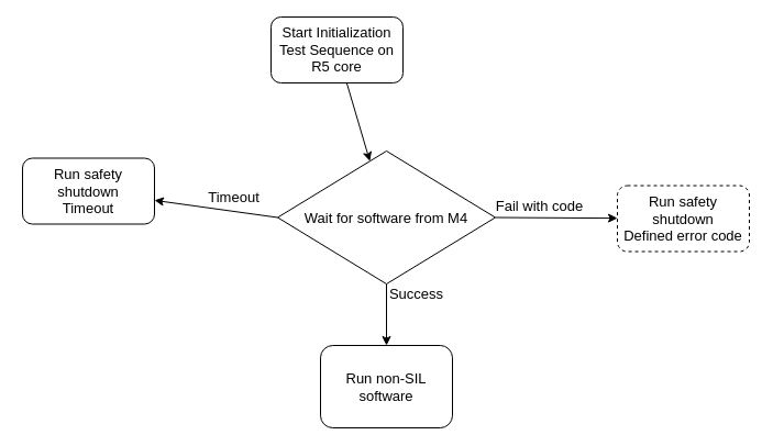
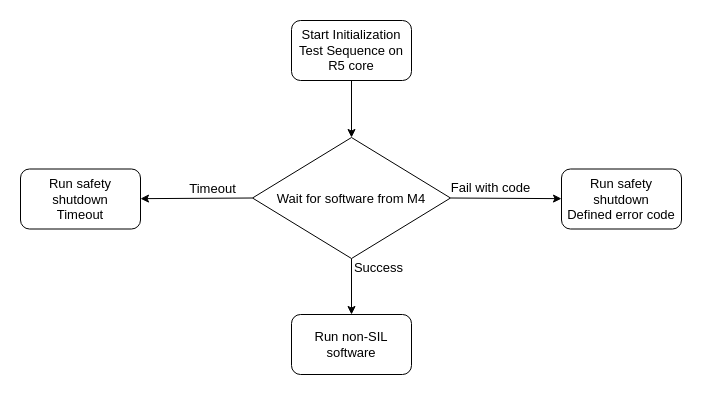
- <mxCell id="3" value="Start Initialization Test Sequence on R5 core" style="rounded=1;whiteSpace=wrap;html=1;fontSize=13;" parent="1" vertex="1"><mxGeometry x="246" y="15" width="120" height="60" as="geometry" /></mxCell>
+ <mxCell id="3" value="Start Initialization Test Sequence on R5 core" style="rounded=1;whiteSpace=wrap;html=1;fontSize=13;" parent="1" vertex="1"><mxGeometry x="291" y="20" width="120" height="60" as="geometry" /></mxCell>
- <mxCell id="13" value="Run safety shutdown&lt;div&gt;Timeout&lt;/div&gt;" style="rounded=1;whiteSpace=wrap;html=1;fontSize=13;" vertex="1" parent="1"><mxGeometry x="20" y="143.5" width="120" height="60" as="geometry" /></mxCell>
+ <mxCell id="13" value="Run safety shutdown&lt;div&gt;Timeout&lt;/div&gt;" style="rounded=1;whiteSpace=wrap;html=1;fontSize=13;" vertex="1" parent="1"><mxGeometry x="20" y="168.5" width="120" height="60" as="geometry" /></mxCell>
- <mxCell id="12" value="Run safety shutdown&lt;div&gt;Defined error code&lt;/div&gt;" style="rounded=1;whiteSpace=wrap;html=1;fontSize=13;dashed=1;" vertex="1" parent="1"><mxGeometry x="561" y="168.5" width="120" height="60" as="geometry" /></mxCell>
+ <mxCell id="12" value="Run safety shutdown&lt;div&gt;Defined error code&lt;/div&gt;" style="rounded=1;whiteSpace=wrap;html=1;fontSize=13;" vertex="1" parent="1"><mxGeometry x="561" y="168.5" width="120" height="60" as="geometry" /></mxCell>
- <mxCell id="11" value="Run non-SIL software" style="rounded=1;whiteSpace=wrap;html=1;fontSize=13;" vertex="1" parent="1"><mxGeometry x="291" y="314" width="120" height="75" as="geometry" /></mxCell>
+ <mxCell id="11" value="Run non-SIL software" style="rounded=1;whiteSpace=wrap;html=1;fontSize=13;" vertex="1" parent="1"><mxGeometry x="291" y="314" width="120" height="60" as="geometry" /></mxCell>
